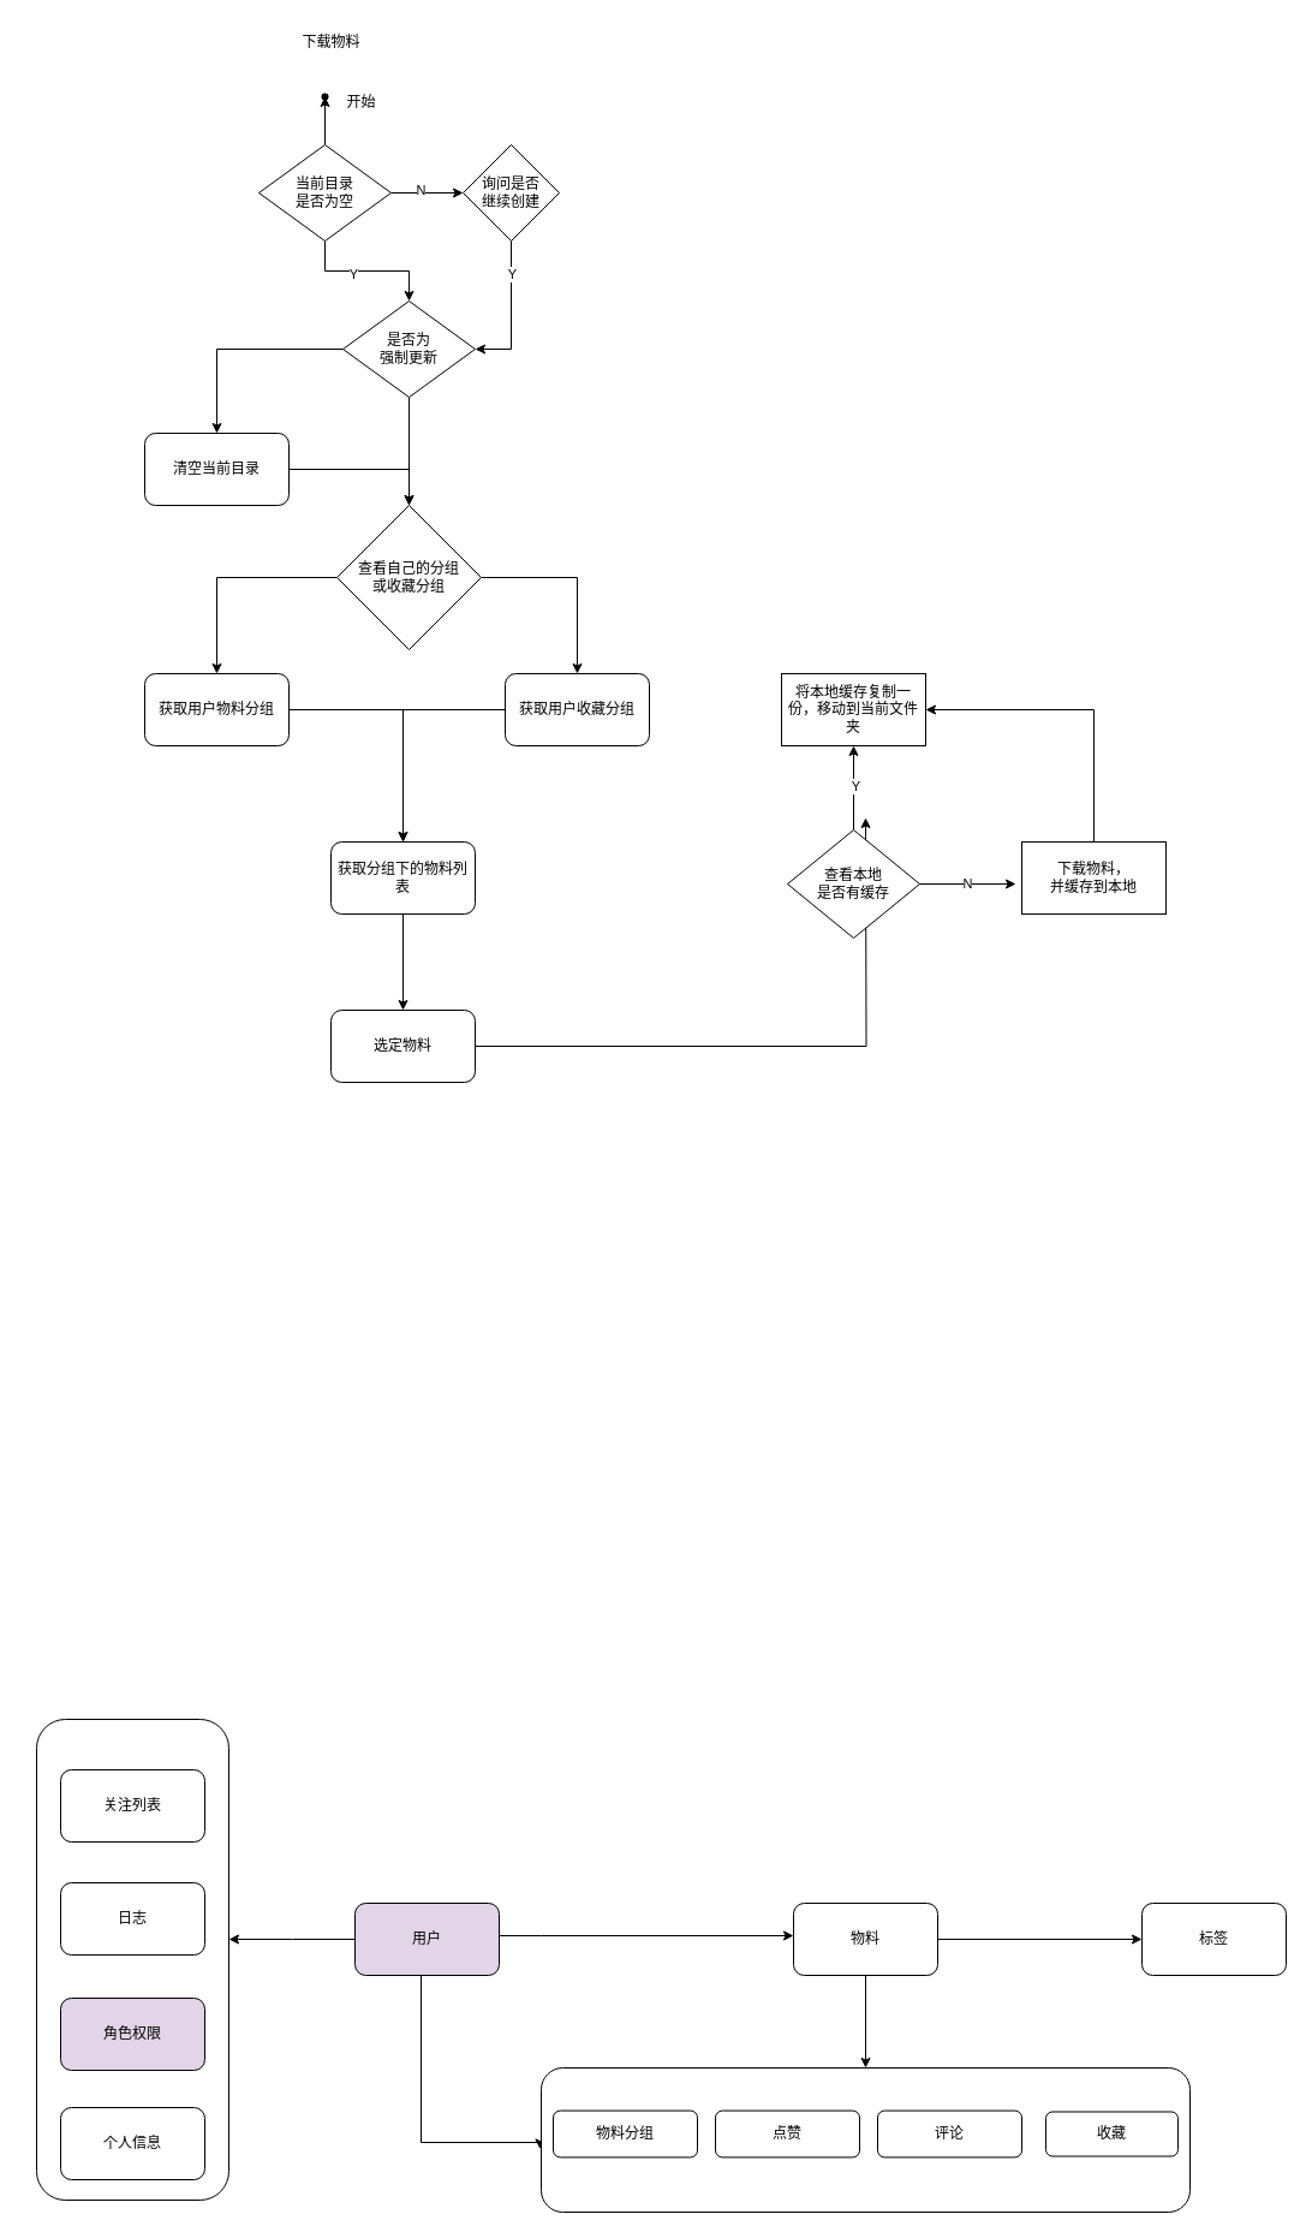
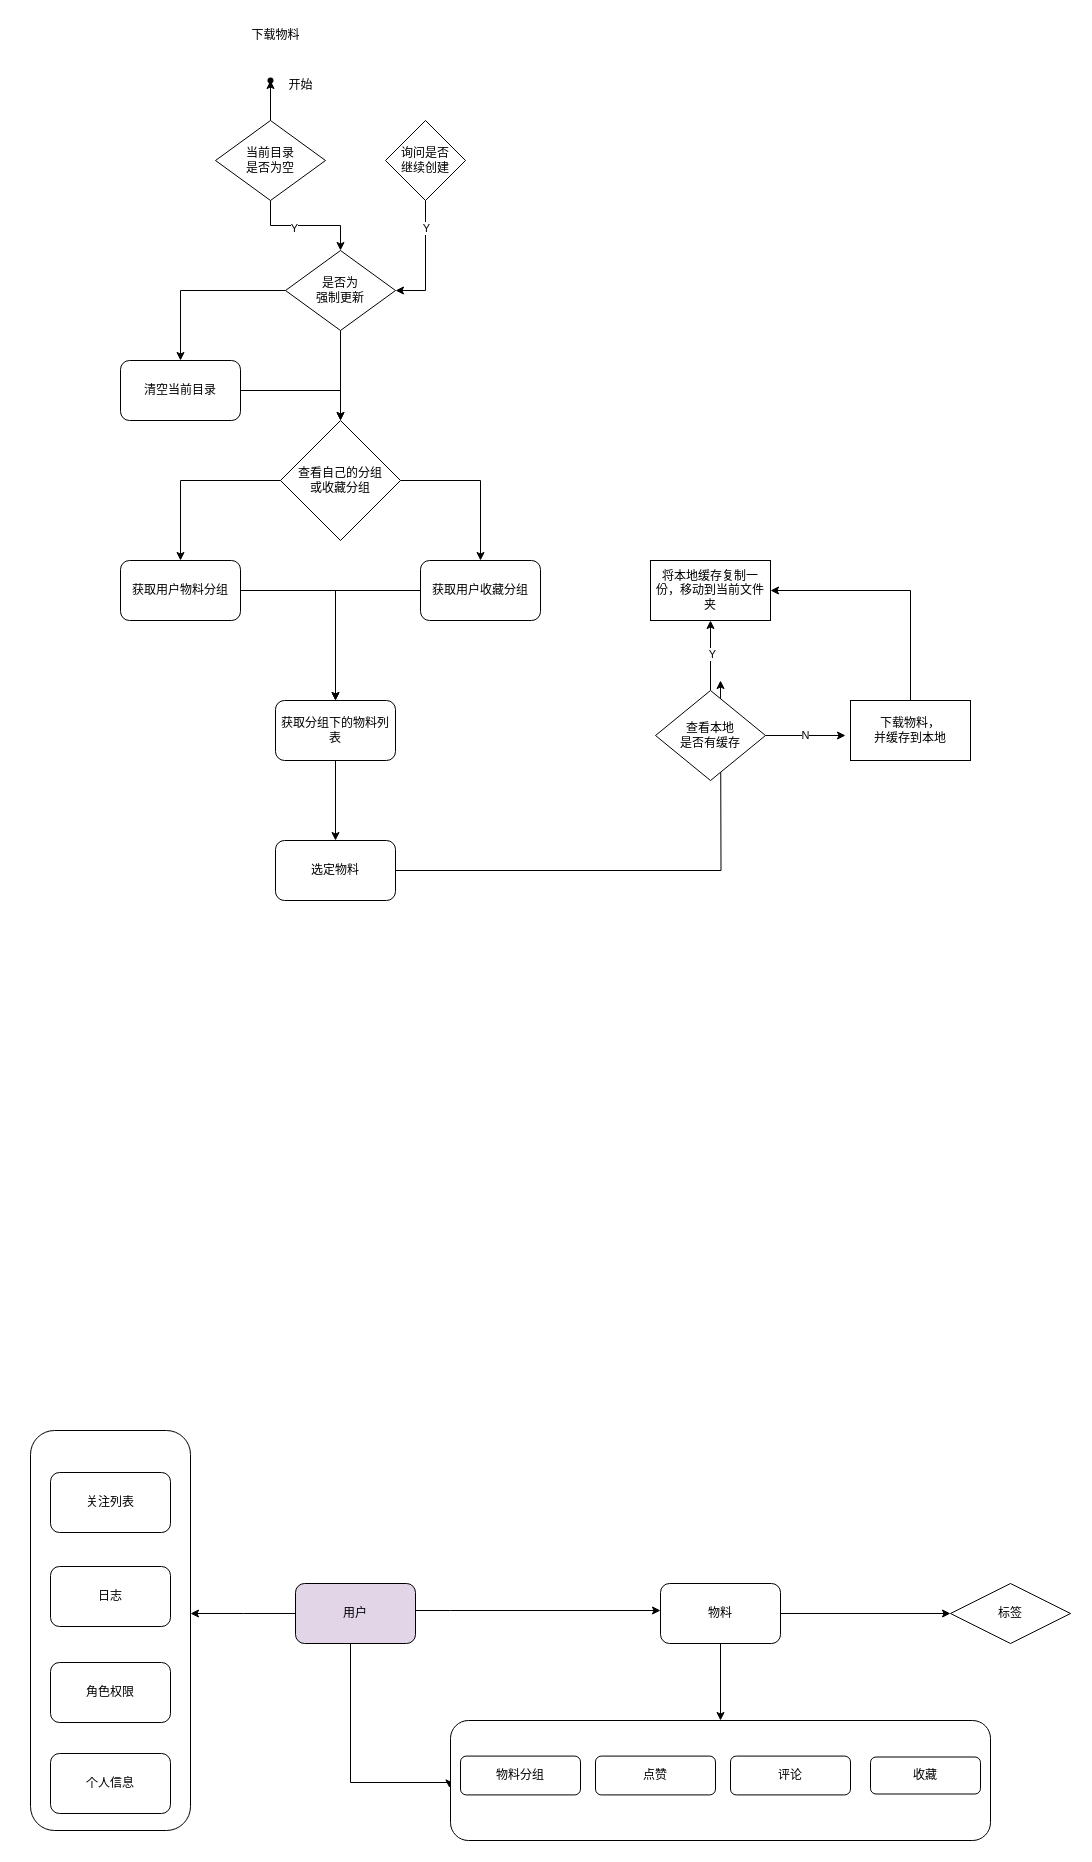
- <mxCell id="3" value="" style="edgeStyle=orthogonalEdgeStyle;rounded=0;orthogonalLoop=1;jettySize=auto;html=1;" parent="1" source="7" target="12" edge="1"><mxGeometry relative="1" as="geometry" /></mxCell>
- <mxCell id="4" value="N" style="edgeLabel;html=1;align=center;verticalAlign=middle;resizable=0;points=[];" parent="3" vertex="1" connectable="0"><mxGeometry x="-0.208" y="3" relative="1" as="geometry"><mxPoint as="offset" /></mxGeometry></mxCell>
- <mxCell id="43" value="标签" style="rounded=1;whiteSpace=wrap;html=1;" parent="1" vertex="1"><mxGeometry x="950" y="1583" width="120" height="60" as="geometry" /></mxCell>
+ <mxCell id="43" value="标签" style="rhombus;whiteSpace=wrap;html=1;" parent="1" vertex="1"><mxGeometry x="950" y="1583" width="120" height="60" as="geometry" /></mxCell>
- <mxCell id="33" value="角色权限" style="rounded=1;whiteSpace=wrap;html=1;fillColor=#e1d5e7;" parent="30" vertex="1"><mxGeometry x="30" y="802" width="120" height="60" as="geometry" /></mxCell>
+ <mxCell id="33" value="角色权限" style="rounded=1;whiteSpace=wrap;html=1;" parent="30" vertex="1"><mxGeometry x="30" y="802" width="120" height="60" as="geometry" /></mxCell>
